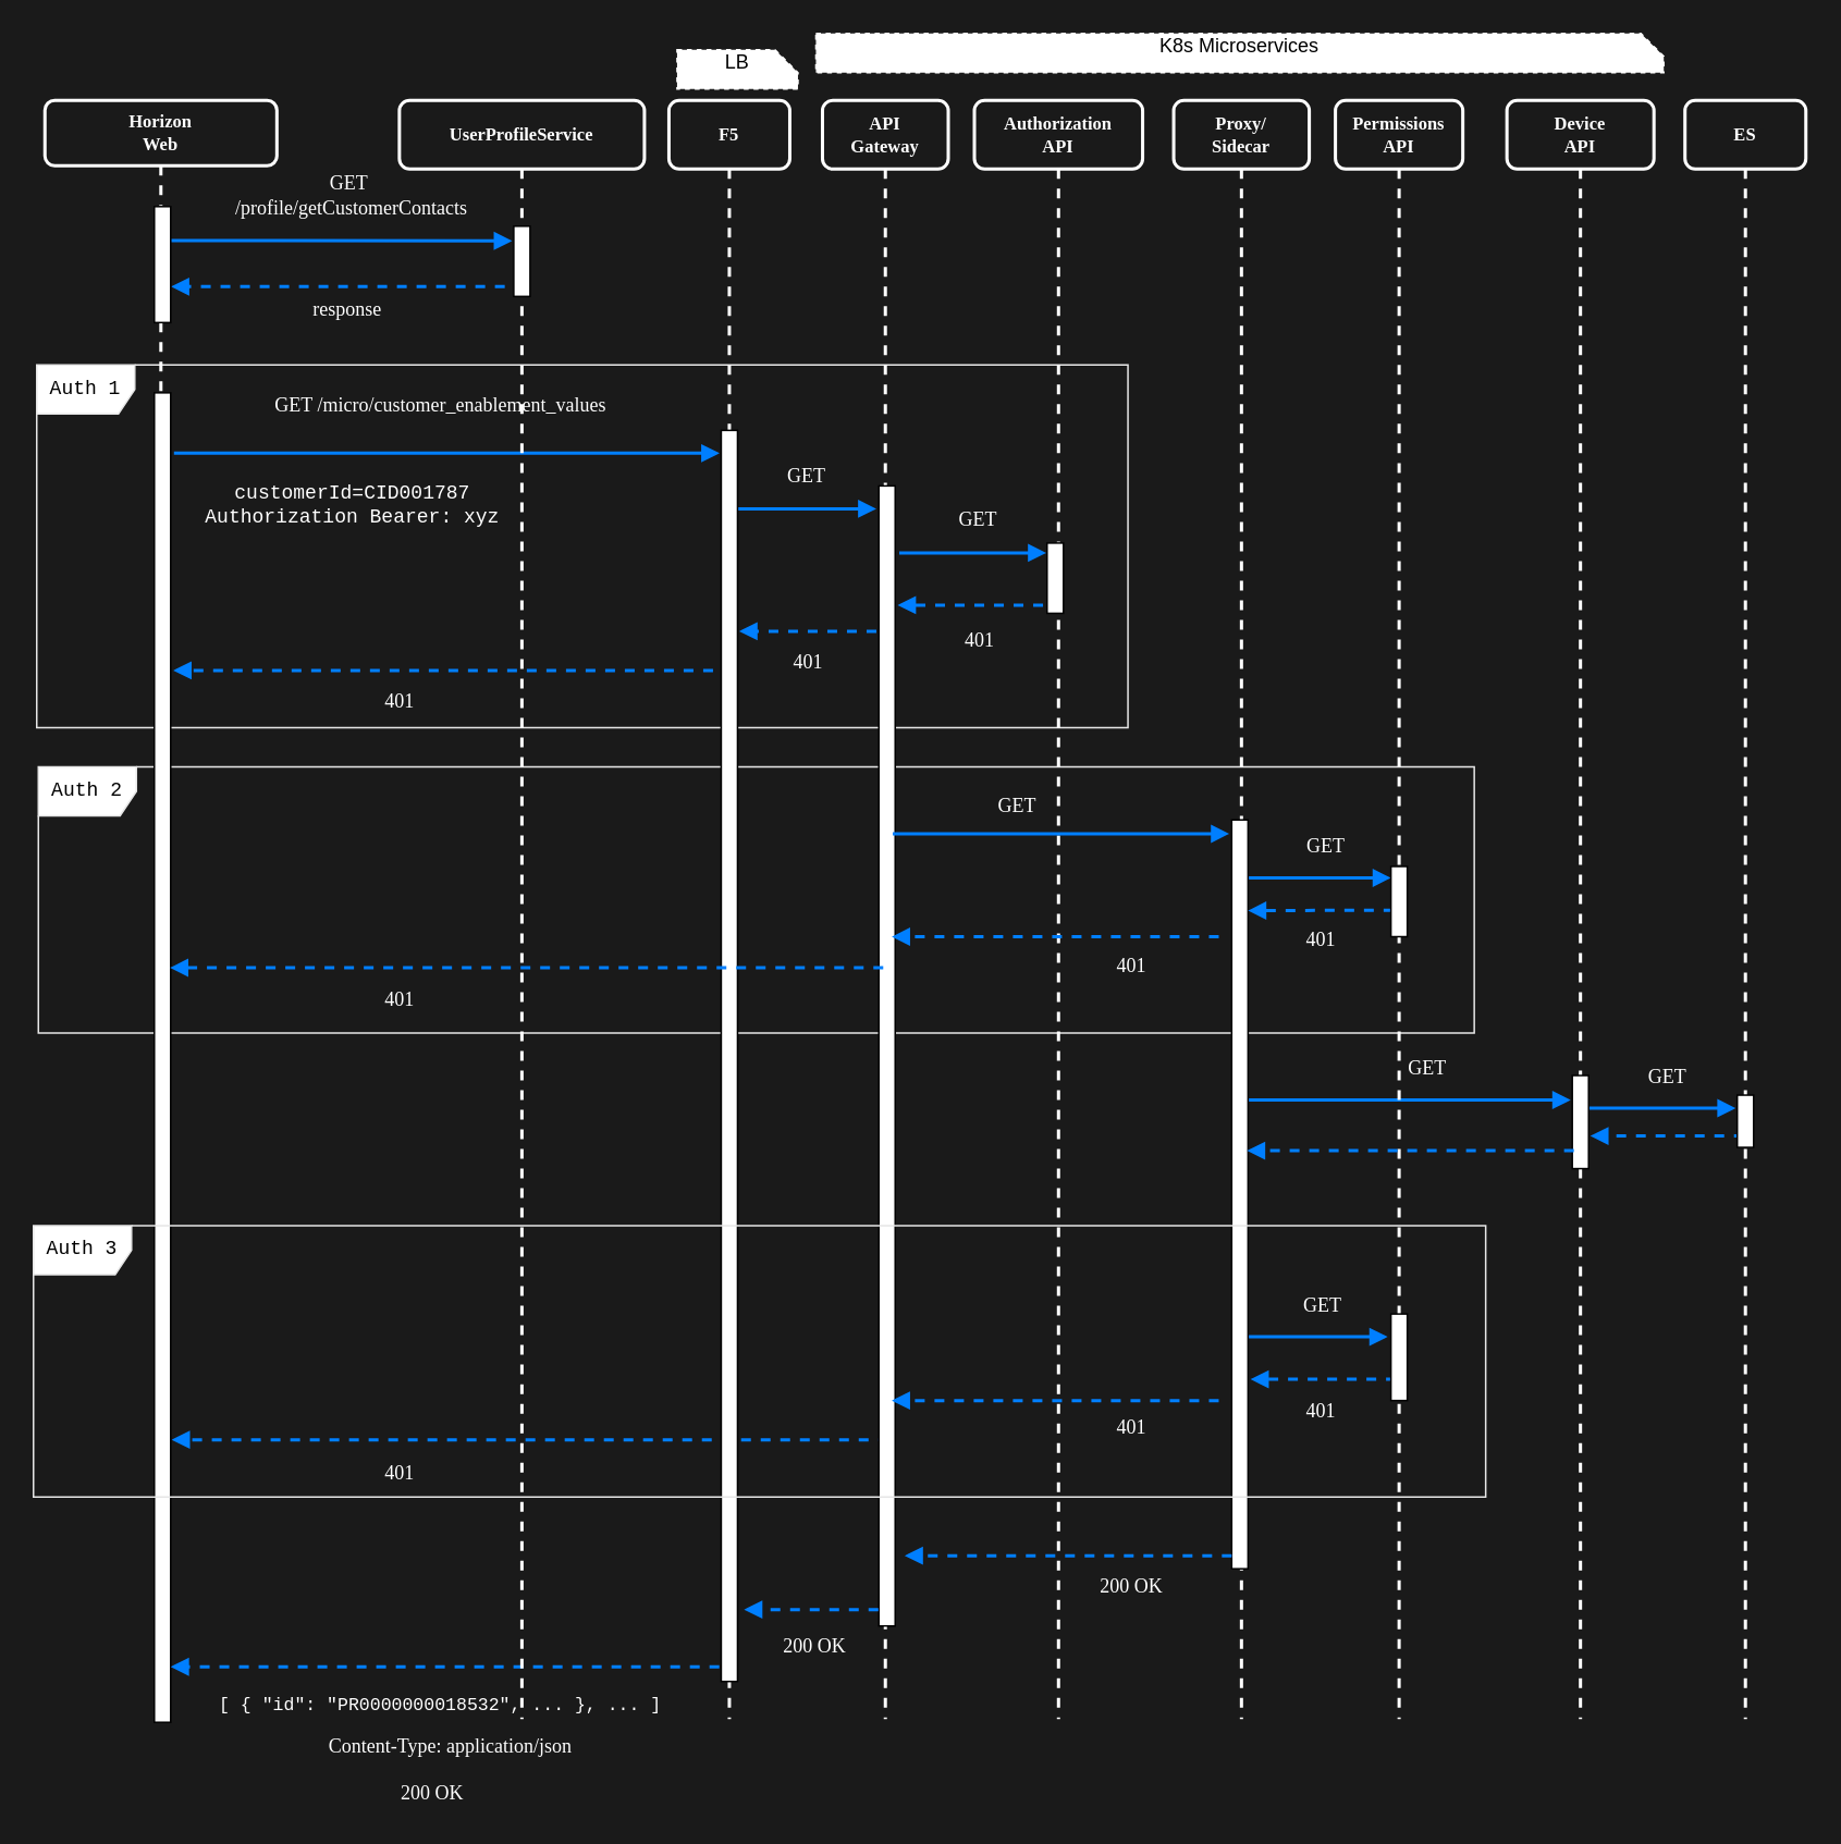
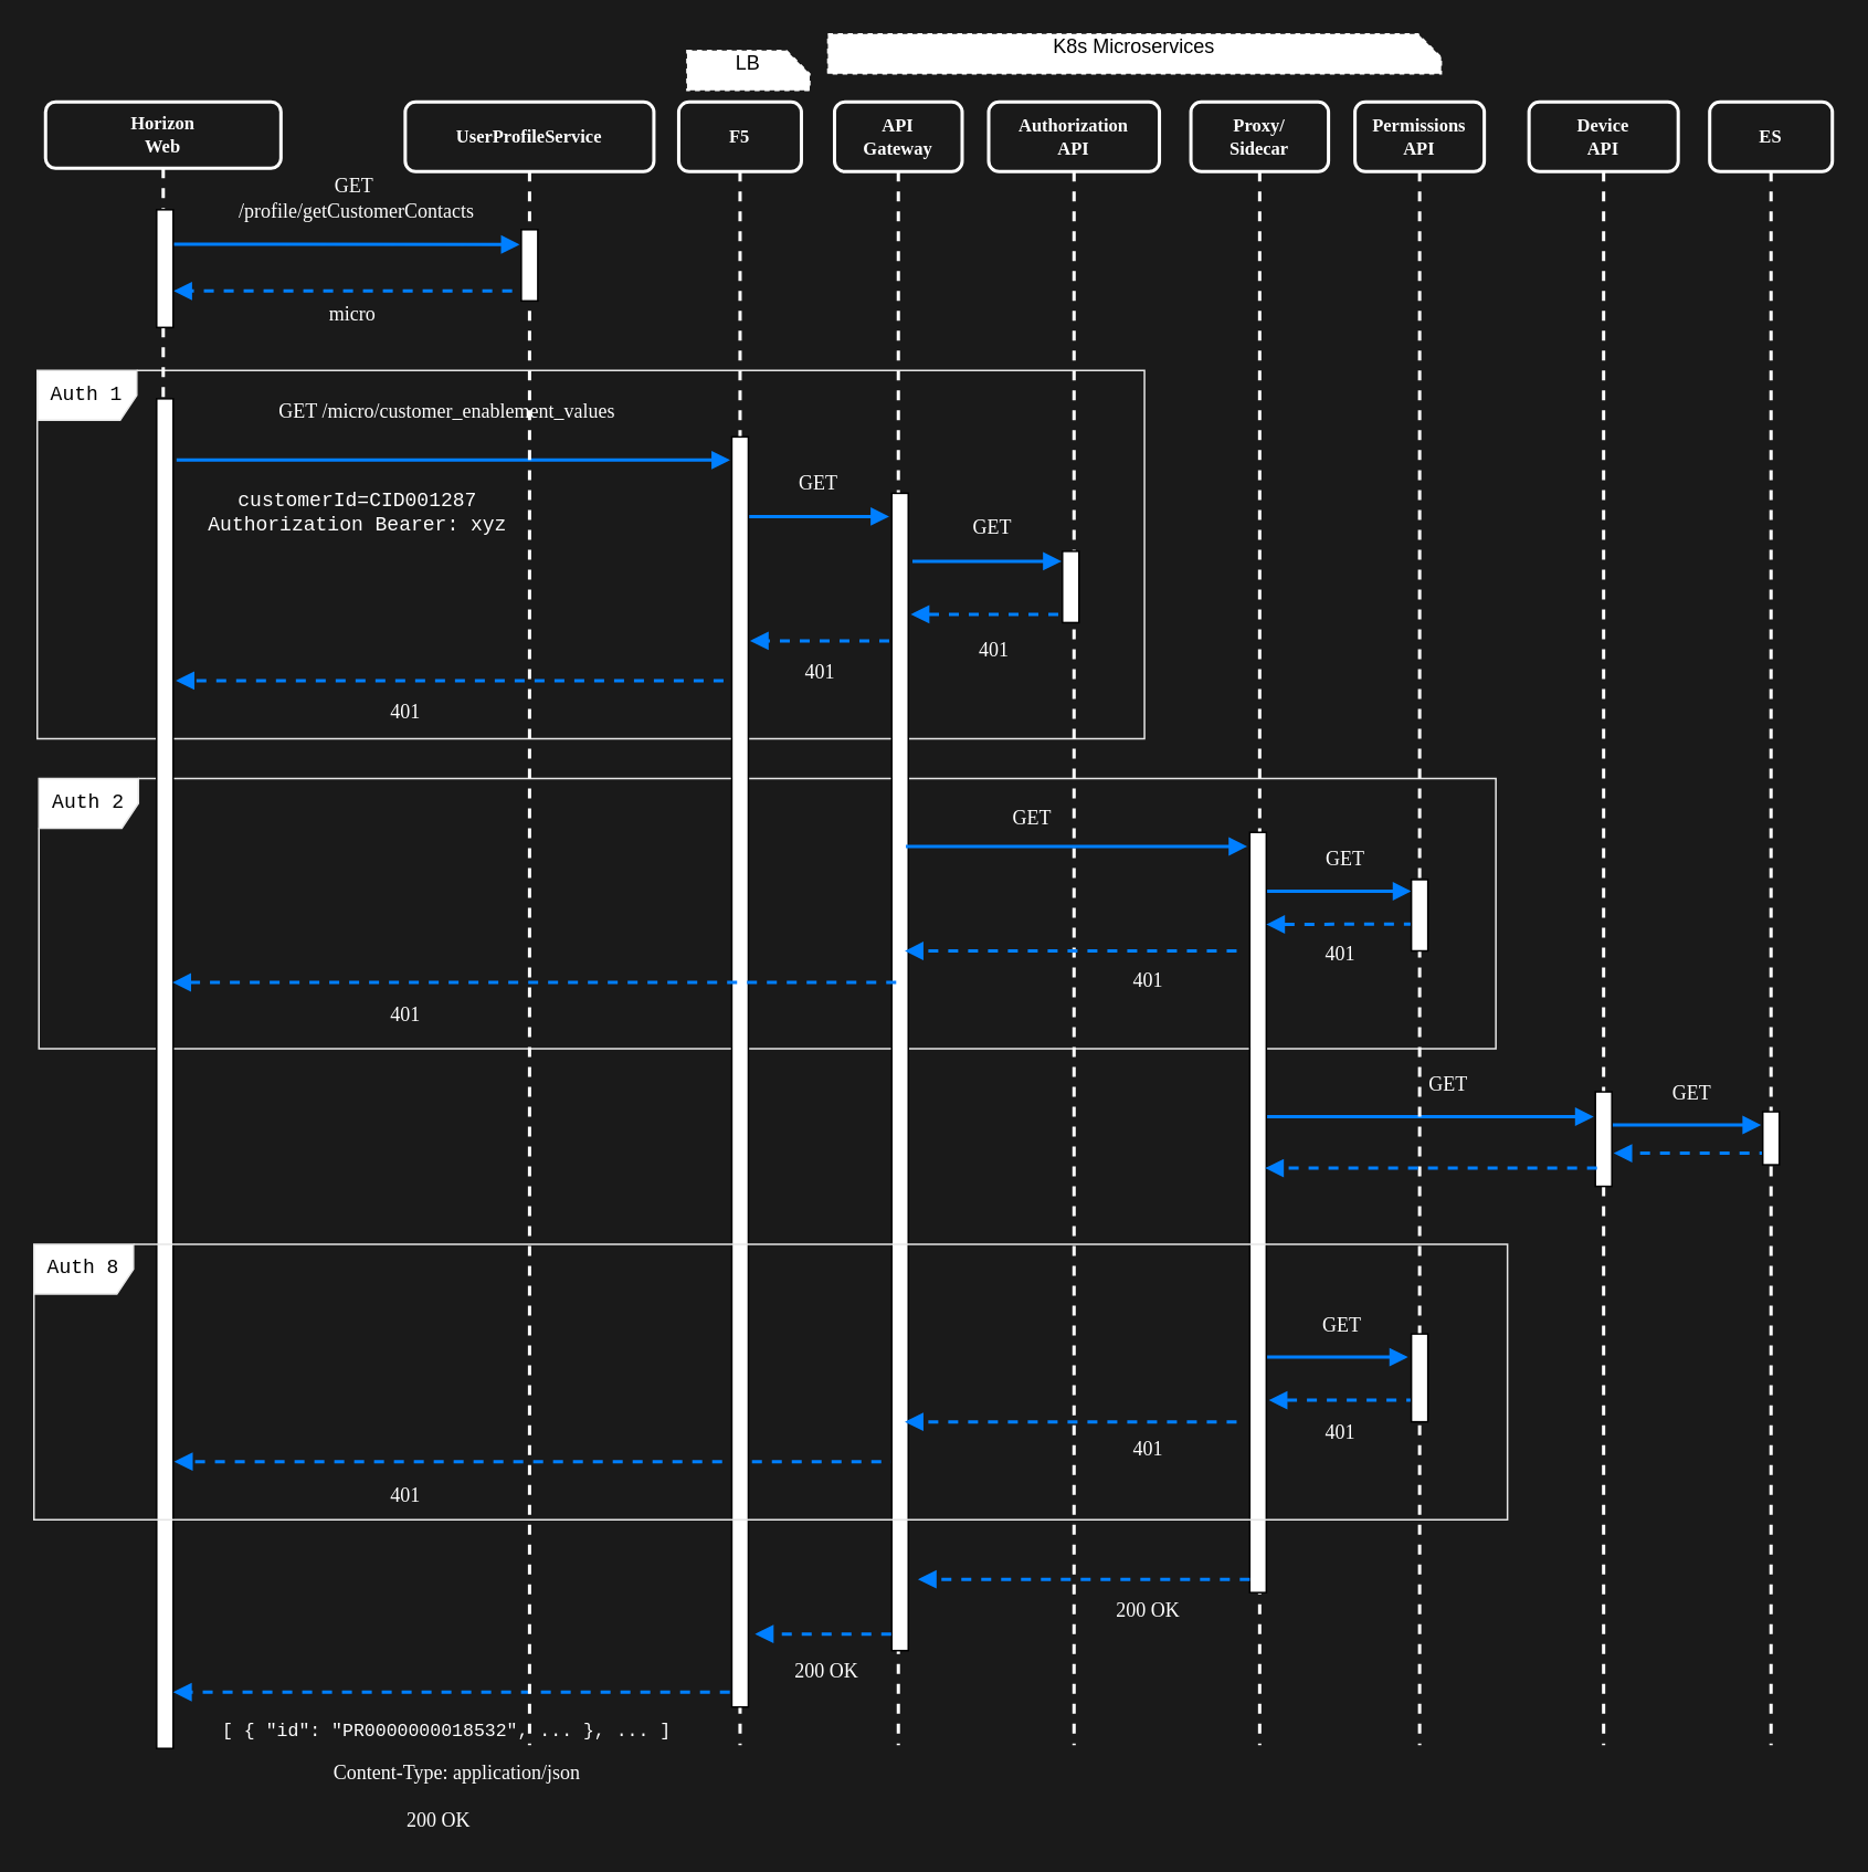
- <mxCell id="24" value="K8s Microservices" style="shape=note;whiteSpace=wrap;html=1;size=14;verticalAlign=top;align=center;spacingTop=-6;dashed=1;strokeColor=#FFFFFF;" parent="1" vertex="1"><mxGeometry x="499" y="20" width="519" height="24" as="geometry" /></mxCell>
+ <mxCell id="24" value="K8s Microservices" style="shape=note;whiteSpace=wrap;html=1;size=14;verticalAlign=top;align=center;spacingTop=-6;dashed=1;strokeColor=#FFFFFF;" parent="1" vertex="1"><mxGeometry x="499" y="20" width="370" height="24" as="geometry" /></mxCell>
- <mxCell id="34" value="&lt;font face=&quot;verdana&quot;&gt;response&lt;/font&gt;" style="text;html=1;align=center;verticalAlign=middle;resizable=0;points=[];autosize=1;labelBackgroundColor=none;labelBorderColor=none;fontColor=#FFFFFF;" vertex="1" parent="1"><mxGeometry x="180" y="180" width="64" height="18" as="geometry" /></mxCell>
+ <mxCell id="34" value="&lt;font face=&quot;verdana&quot;&gt;micro&lt;/font&gt;" style="text;html=1;align=center;verticalAlign=middle;resizable=0;points=[];autosize=1;labelBackgroundColor=none;labelBorderColor=none;fontColor=#FFFFFF;" vertex="1" parent="1"><mxGeometry x="180" y="180" width="64" height="18" as="geometry" /></mxCell>
- <mxCell id="39" value="&lt;font&gt;customerId=CID001787&lt;br&gt;Authorization Bearer: xyz&lt;br&gt;&lt;/font&gt;" style="text;html=1;align=center;verticalAlign=middle;resizable=0;points=[];autosize=1;labelBackgroundColor=none;labelBorderColor=none;fontColor=#FFFFFF;fontFamily=Courier New;" vertex="1" parent="1"><mxGeometry x="120" y="293" width="190" height="32" as="geometry" /></mxCell>
+ <mxCell id="39" value="&lt;font&gt;customerId=CID001287&lt;br&gt;Authorization Bearer: xyz&lt;br&gt;&lt;/font&gt;" style="text;html=1;align=center;verticalAlign=middle;resizable=0;points=[];autosize=1;labelBackgroundColor=none;labelBorderColor=none;fontColor=#FFFFFF;fontFamily=Courier New;" vertex="1" parent="1"><mxGeometry x="120" y="293" width="190" height="32" as="geometry" /></mxCell>
- <mxCell id="47" value="Auth 3" style="shape=umlFrame;whiteSpace=wrap;html=1;fontFamily=Courier New;strokeColor=#E6E6E6;" vertex="1" parent="1"><mxGeometry x="20" y="750" width="889" height="166" as="geometry" /></mxCell>
+ <mxCell id="47" value="Auth 8" style="shape=umlFrame;whiteSpace=wrap;html=1;fontFamily=Courier New;strokeColor=#E6E6E6;" vertex="1" parent="1"><mxGeometry x="20" y="750" width="889" height="166" as="geometry" /></mxCell>
